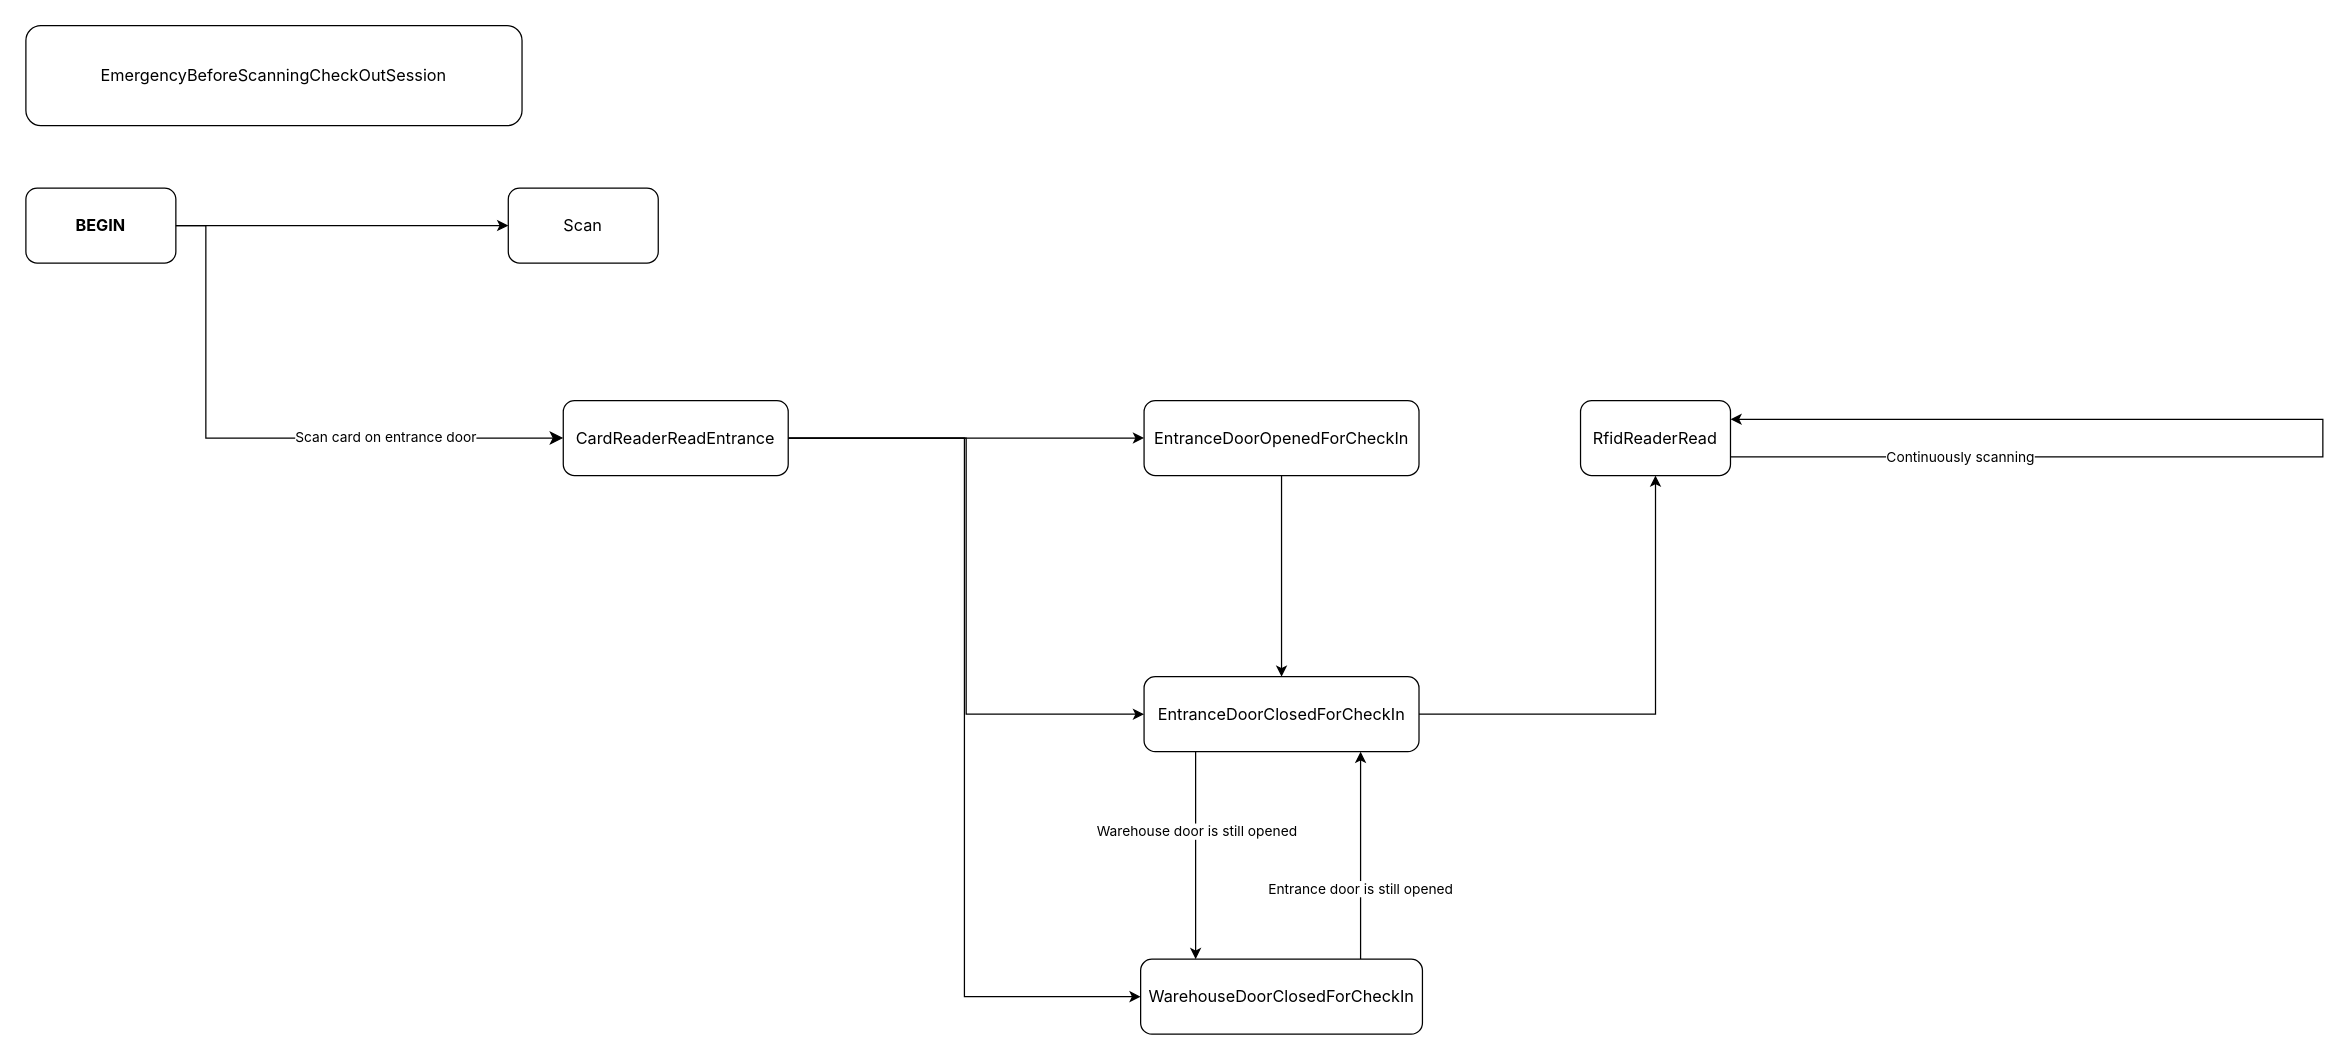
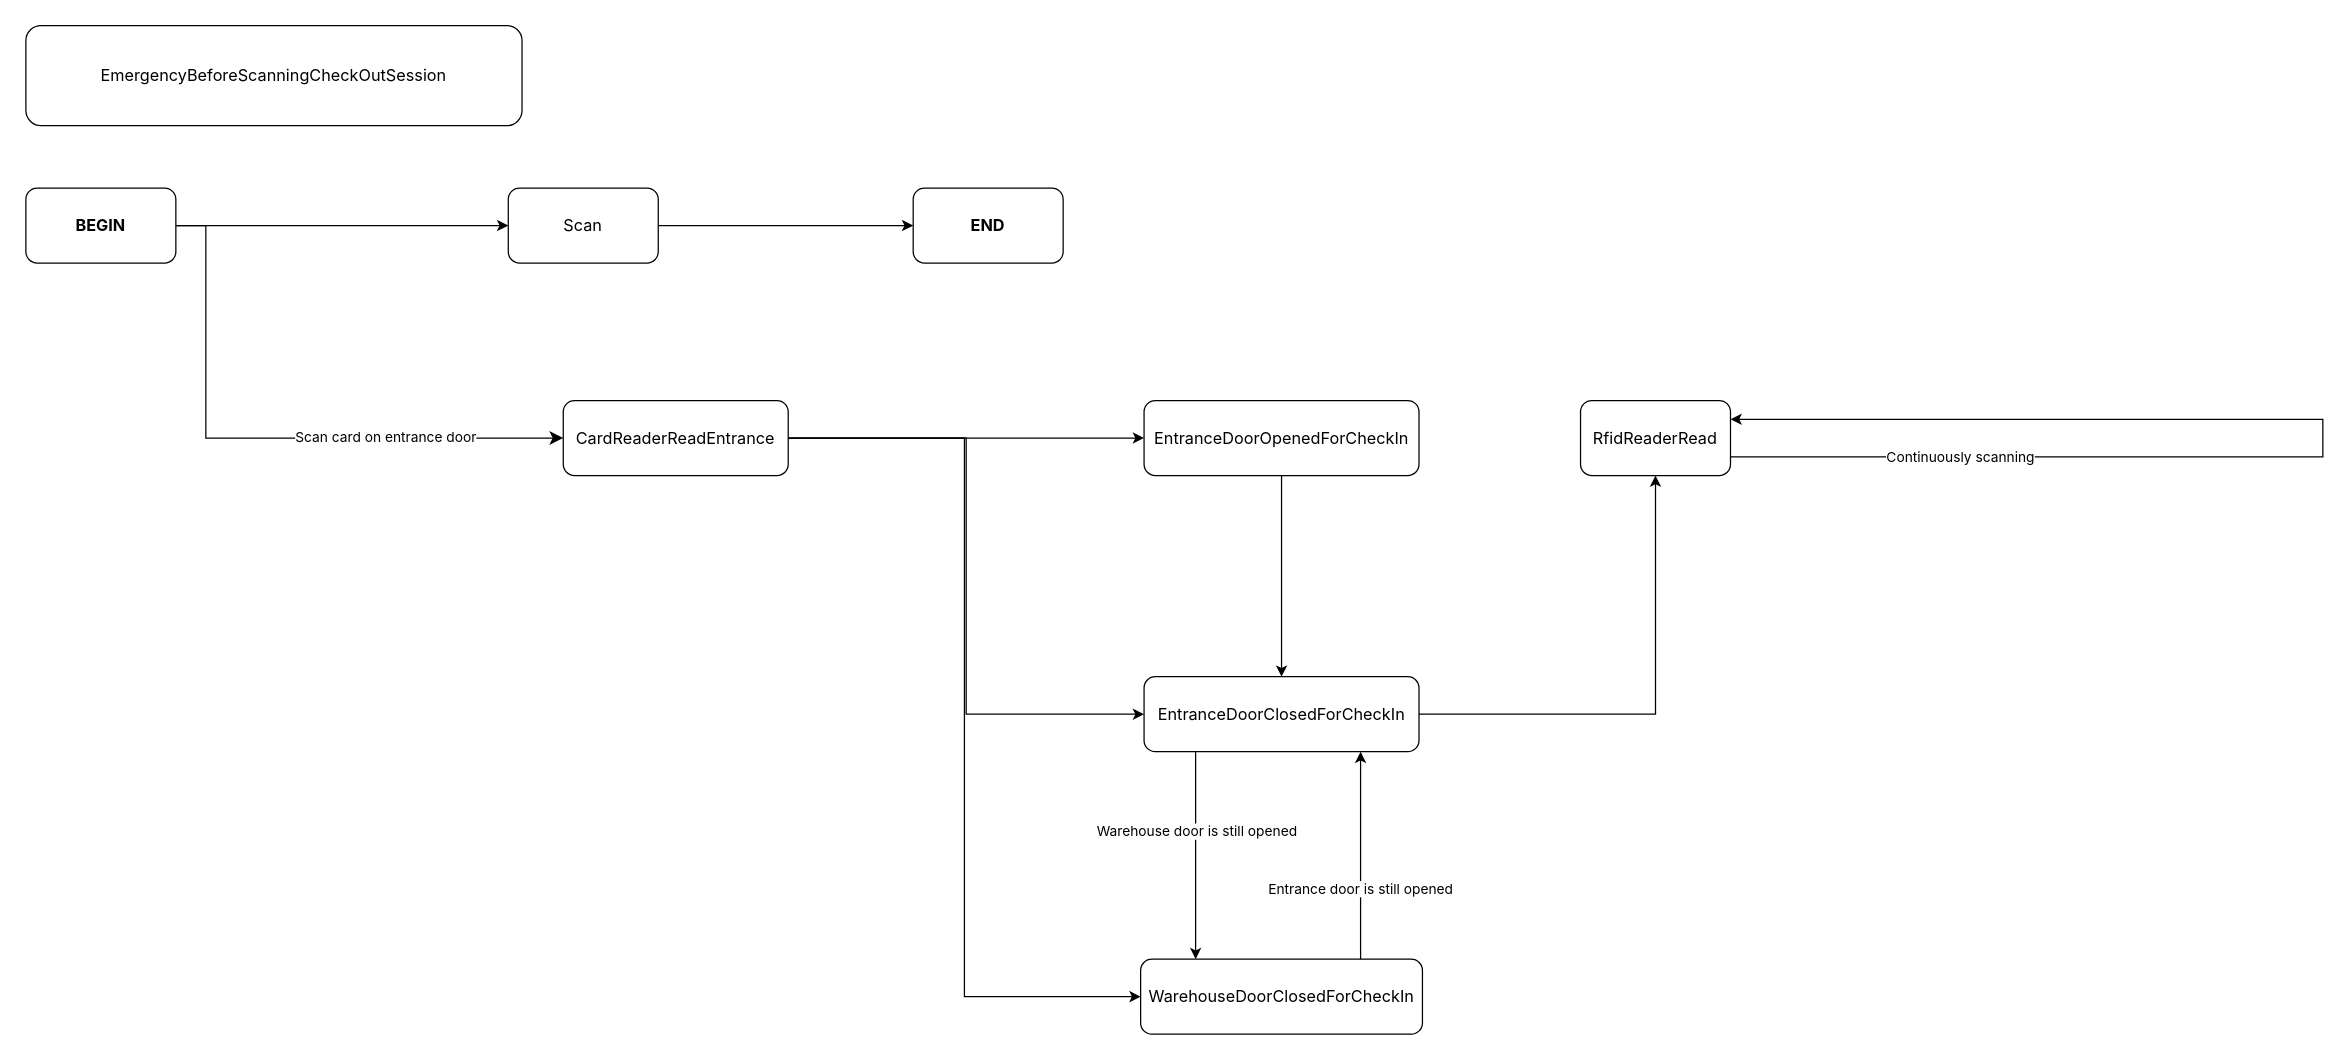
+ <mxCell id="5" value="" style="edgeStyle=orthogonalEdgeStyle;rounded=0;orthogonalLoop=1;jettySize=auto;html=1;fontFamily=Inter;fontSource=https%3A%2F%2Ffonts.googleapis.com%2Fcss%3Ffamily%3DInter;fontSize=13;" edge="1" parent="1" source="6" target="7"><mxGeometry relative="1" as="geometry" /></mxCell>
+ <mxCell id="7" value="END" style="whiteSpace=wrap;html=1;rounded=1;fontFamily=Inter;fontSource=https%3A%2F%2Ffonts.googleapis.com%2Fcss%3Ffamily%3DInter;fontSize=13;fontStyle=1" vertex="1" parent="1"><mxGeometry x="730" y="150" width="120" height="60" as="geometry" /></mxCell>
